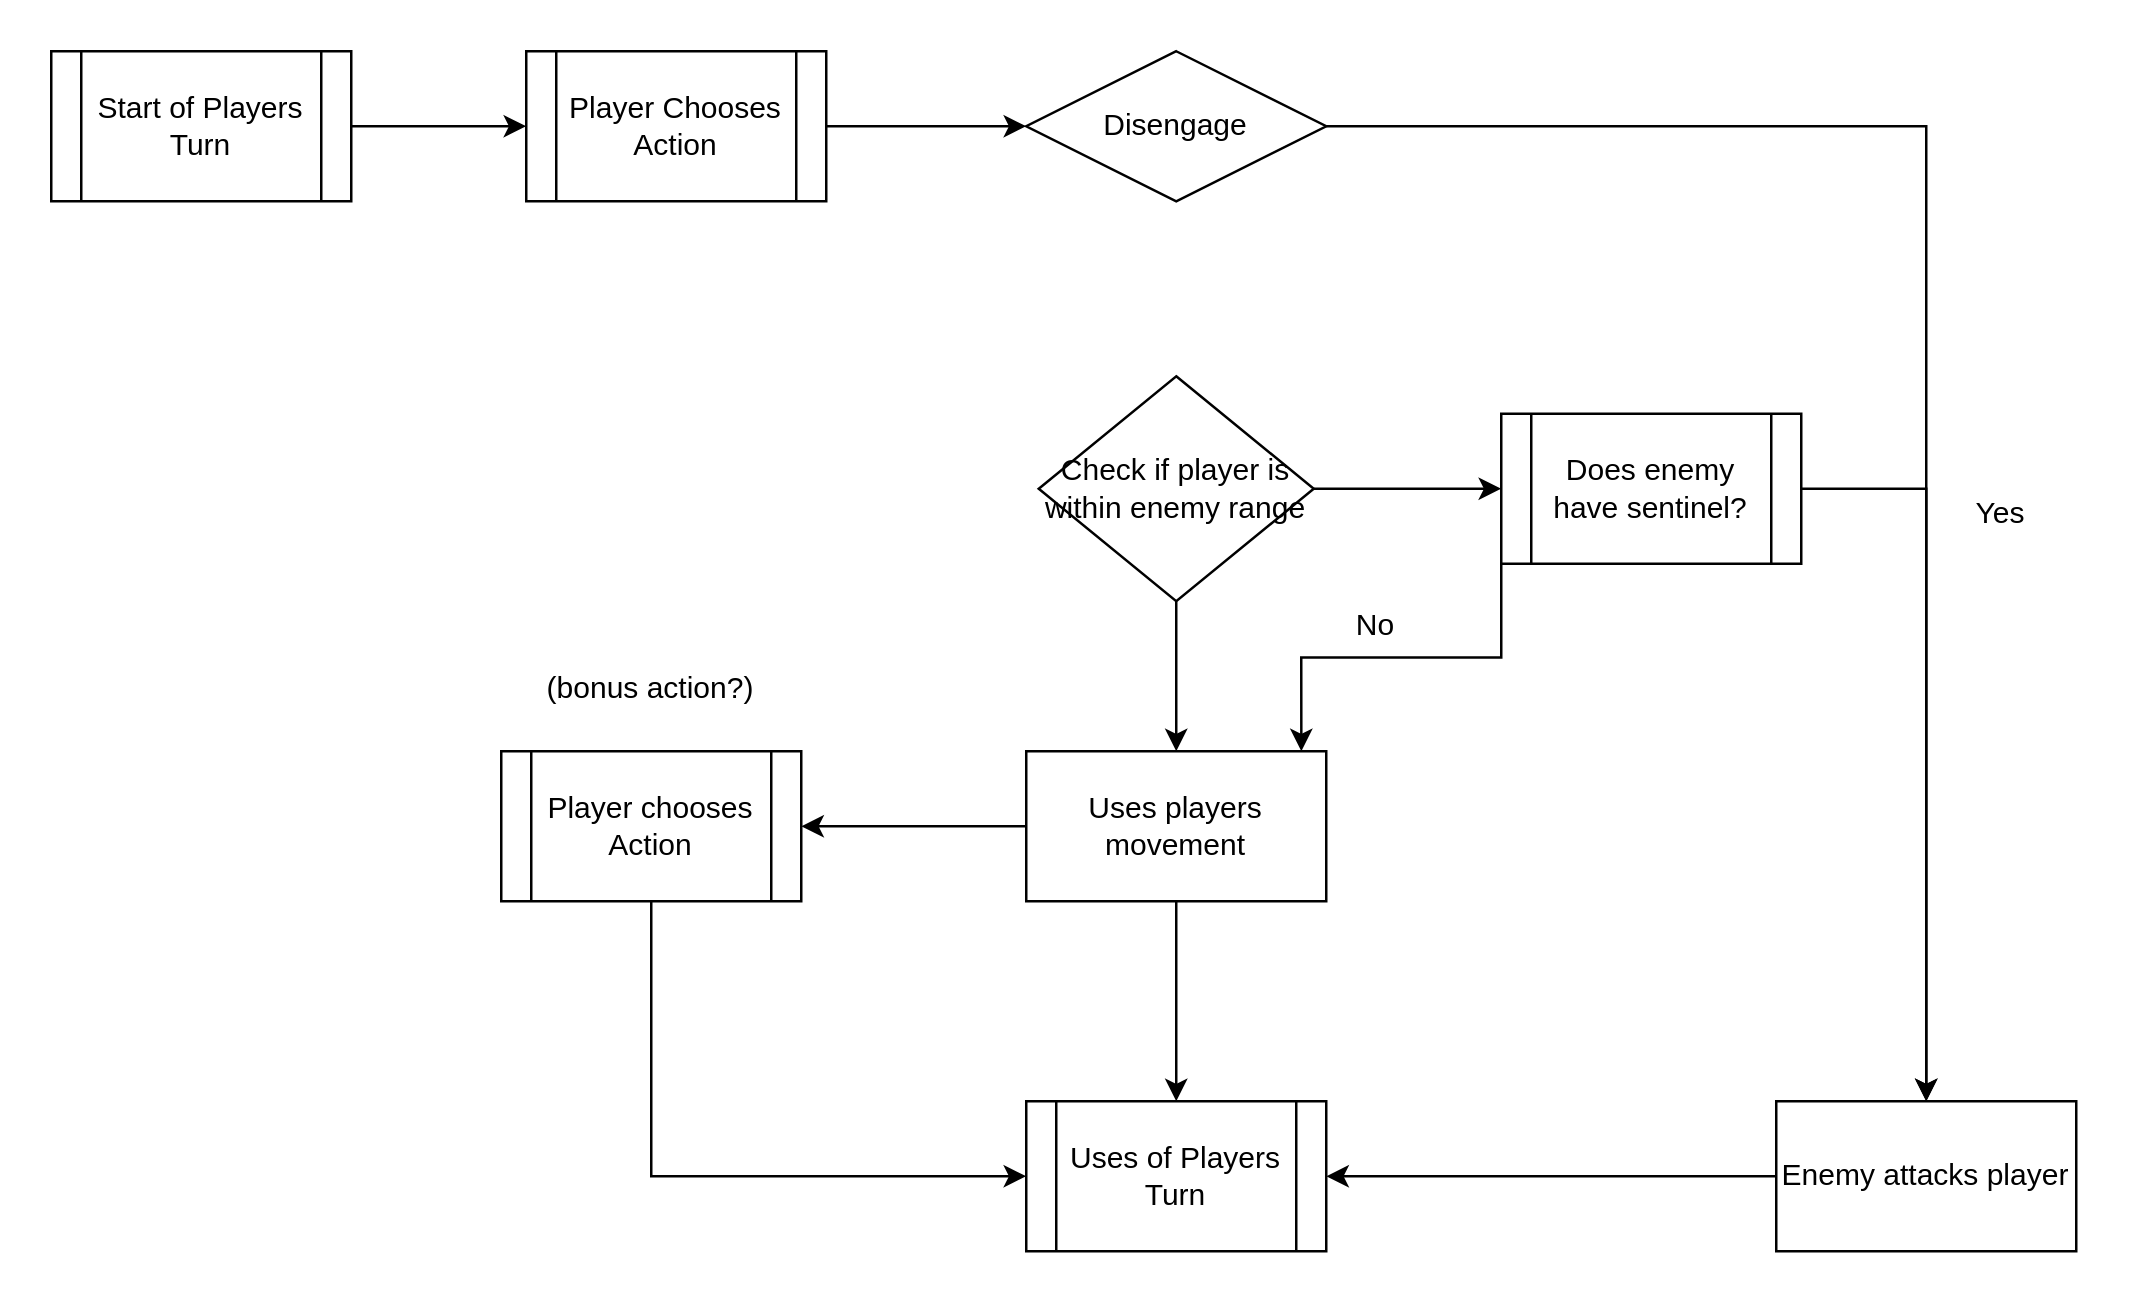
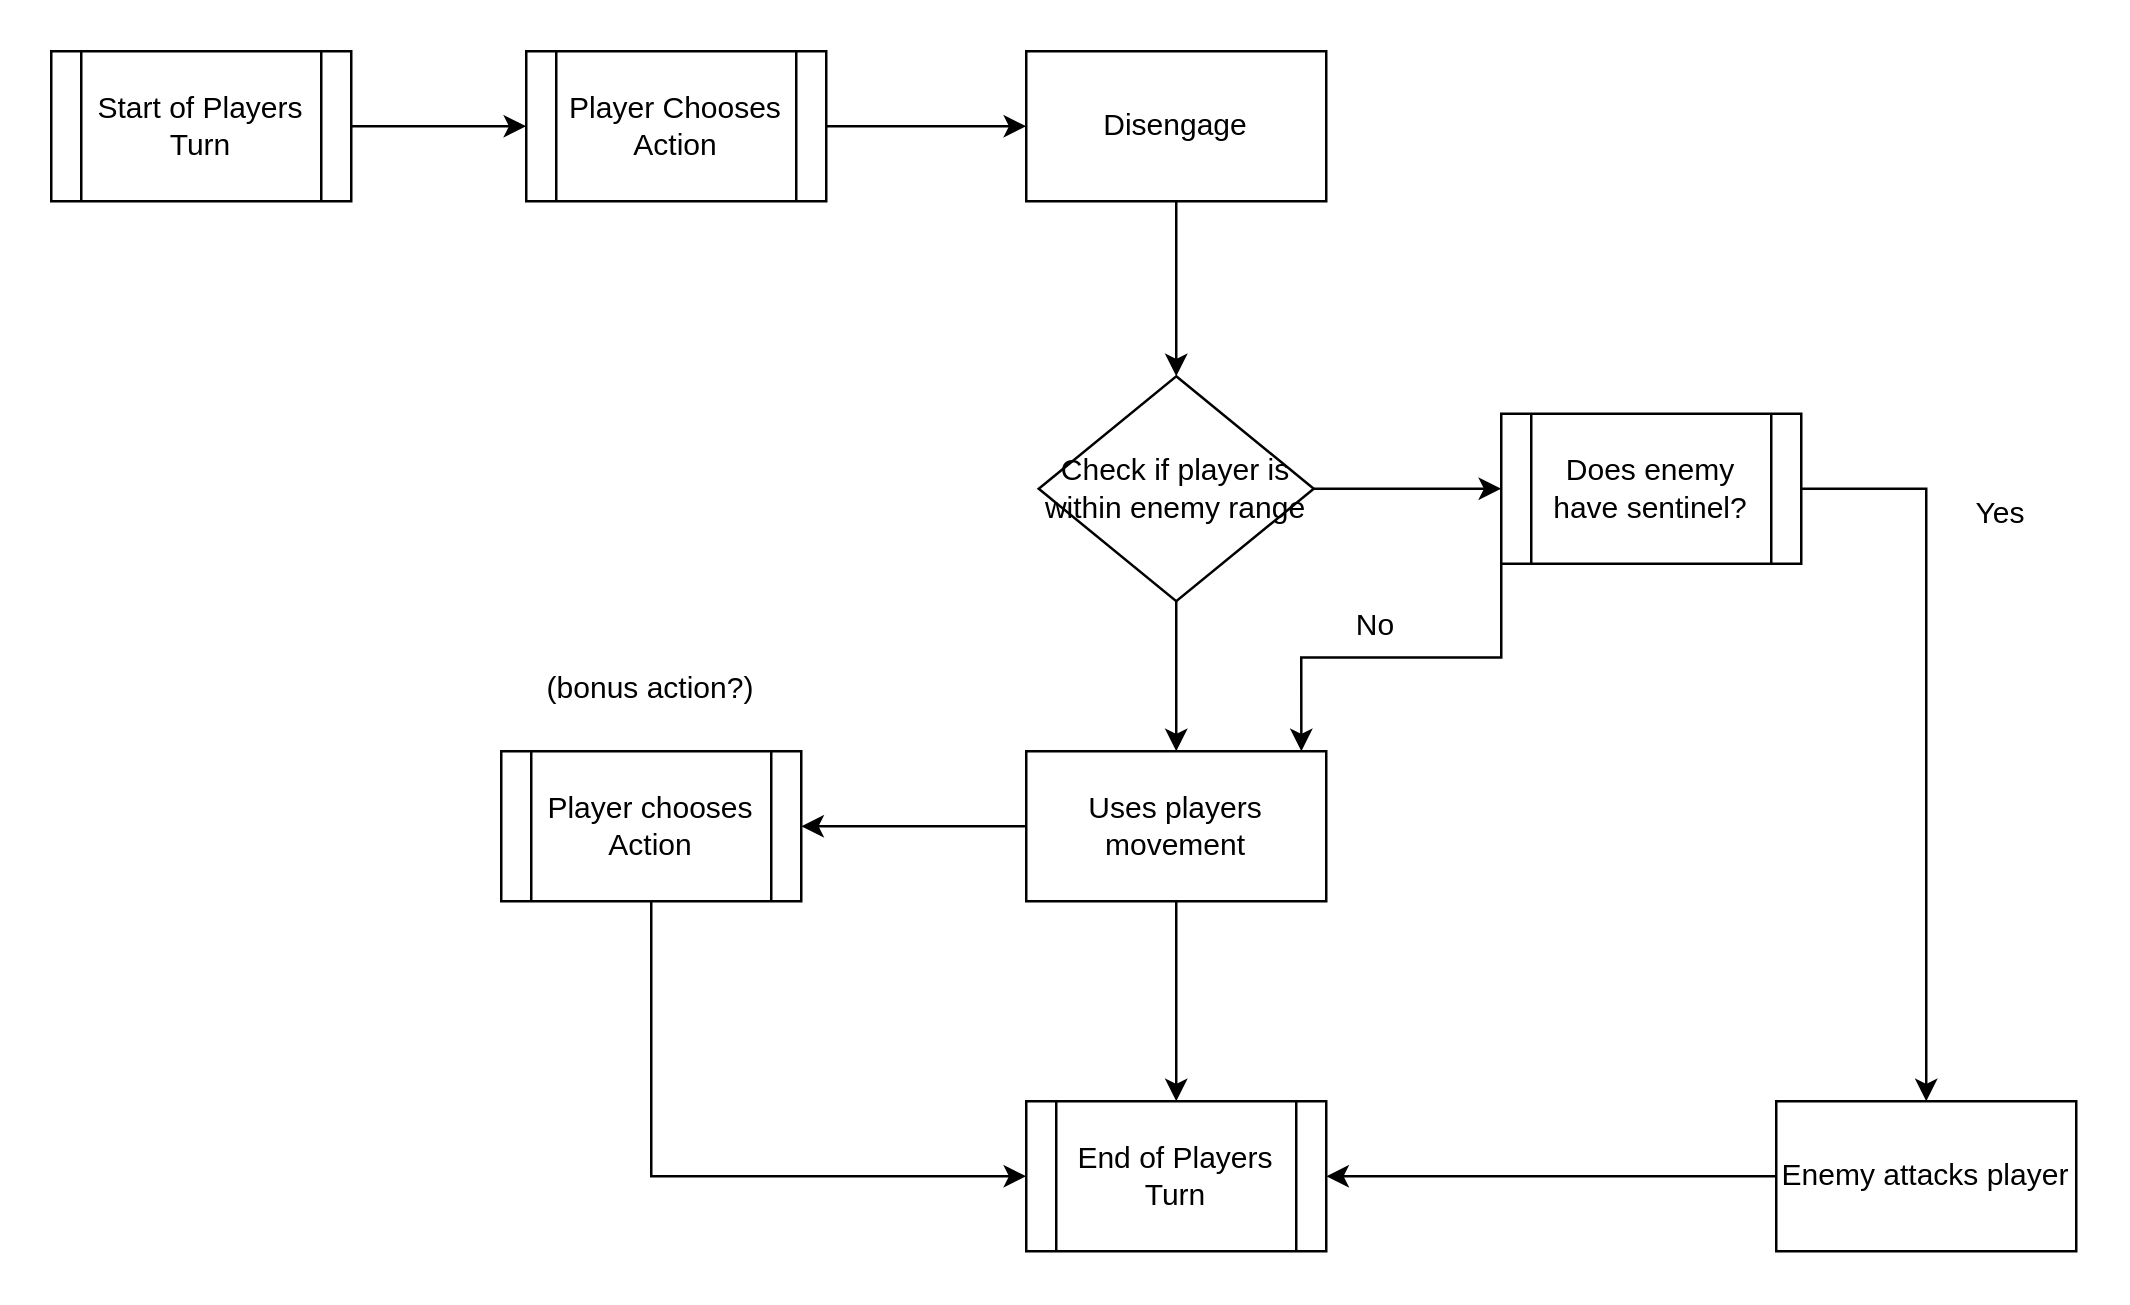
- <mxCell id="7" value="Disengage" style="rhombus;whiteSpace=wrap;html=1;" vertex="1" parent="1"><mxGeometry x="410" y="20" width="120" height="60" as="geometry" /></mxCell>
+ <mxCell id="7" value="Disengage" style="rounded=0;whiteSpace=wrap;html=1;" vertex="1" parent="1"><mxGeometry x="410" y="20" width="120" height="60" as="geometry" /></mxCell>
- <mxCell id="6" value="" style="edgeStyle=orthogonalEdgeStyle;rounded=0;orthogonalLoop=1;jettySize=auto;html=1;" edge="1" parent="1" source="7" target="18"><mxGeometry relative="1" as="geometry" /></mxCell>
+ <mxCell id="6" value="" style="edgeStyle=orthogonalEdgeStyle;rounded=0;orthogonalLoop=1;jettySize=auto;html=1;" edge="1" parent="1" source="7" target="13"><mxGeometry relative="1" as="geometry" /></mxCell>
- <mxCell id="24" value="Uses of Players Turn" style="shape=process;whiteSpace=wrap;html=1;backgroundOutline=1;" vertex="1" parent="1"><mxGeometry x="410" y="440" width="120" height="60" as="geometry" /></mxCell>
+ <mxCell id="24" value="End of Players Turn" style="shape=process;whiteSpace=wrap;html=1;backgroundOutline=1;" vertex="1" parent="1"><mxGeometry x="410" y="440" width="120" height="60" as="geometry" /></mxCell>
